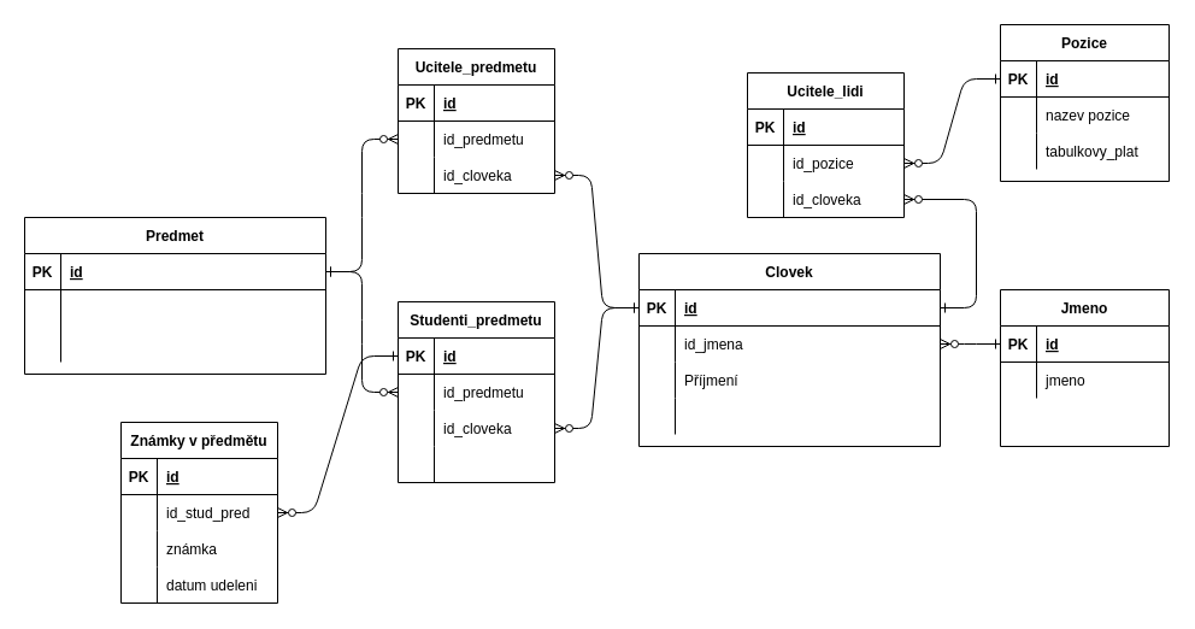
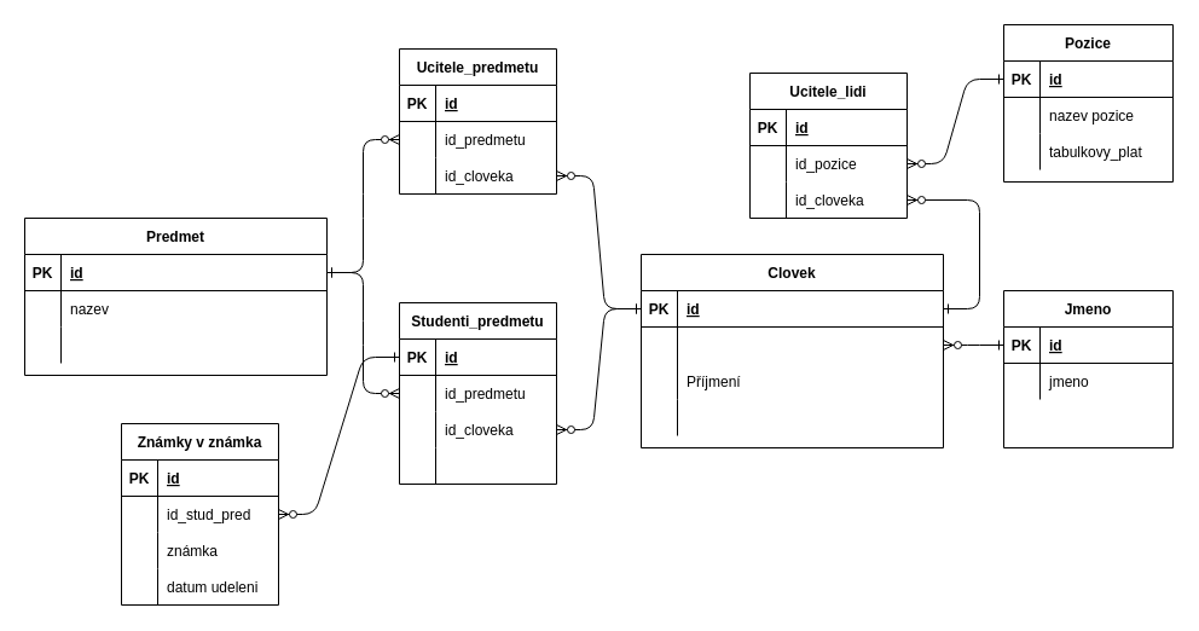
+ <mxCell id="27" value="nazev" style="shape=partialRectangle;overflow=hidden;connectable=0;fillColor=none;top=0;left=0;bottom=0;right=0;align=left;spacingLeft=6;" vertex="1" parent="25"><mxGeometry x="30" width="220" height="30" as="geometry"><mxRectangle width="220" height="30" as="alternateBounds" /></mxGeometry></mxCell>
- <mxCell id="37" value="id_jmena" style="shape=partialRectangle;overflow=hidden;connectable=0;fillColor=none;top=0;left=0;bottom=0;right=0;align=left;spacingLeft=6;" vertex="1" parent="35"><mxGeometry x="30" width="220" height="30" as="geometry"><mxRectangle width="220" height="30" as="alternateBounds" /></mxGeometry></mxCell>
- <mxCell id="84" value="Známky v předmětu" style="shape=table;startSize=30;container=1;collapsible=1;childLayout=tableLayout;fixedRows=1;rowLines=0;fontStyle=1;align=center;resizeLast=1;" vertex="1" parent="1"><mxGeometry x="100" y="350" width="130" height="150" as="geometry" /></mxCell>
+ <mxCell id="84" value="Známky v známka" style="shape=table;startSize=30;container=1;collapsible=1;childLayout=tableLayout;fixedRows=1;rowLines=0;fontStyle=1;align=center;resizeLast=1;" vertex="1" parent="1"><mxGeometry x="100" y="350" width="130" height="150" as="geometry" /></mxCell>
